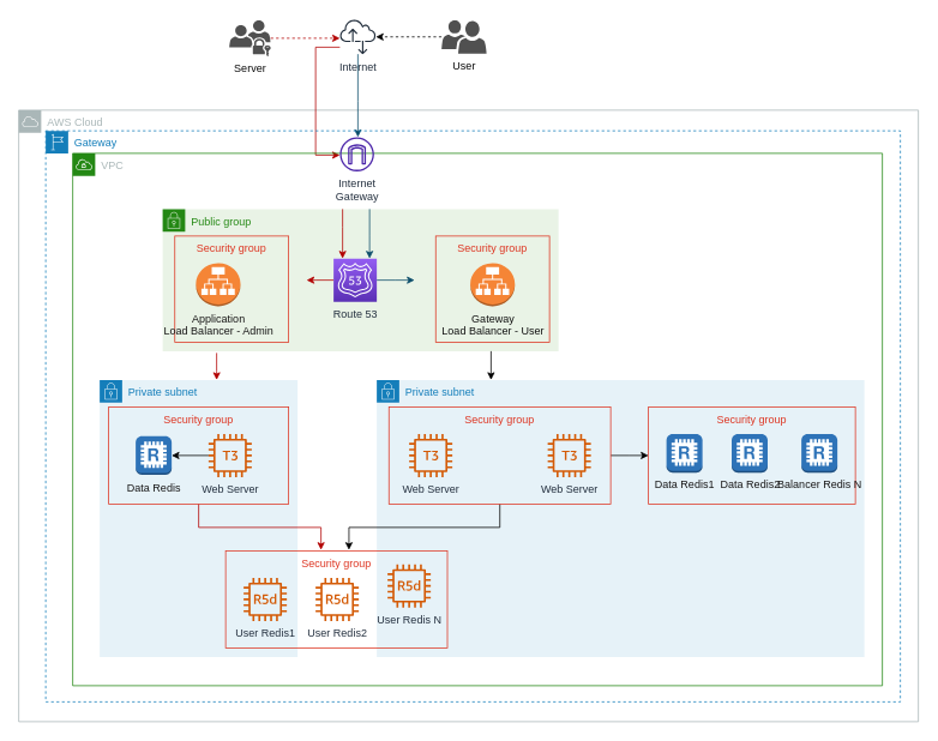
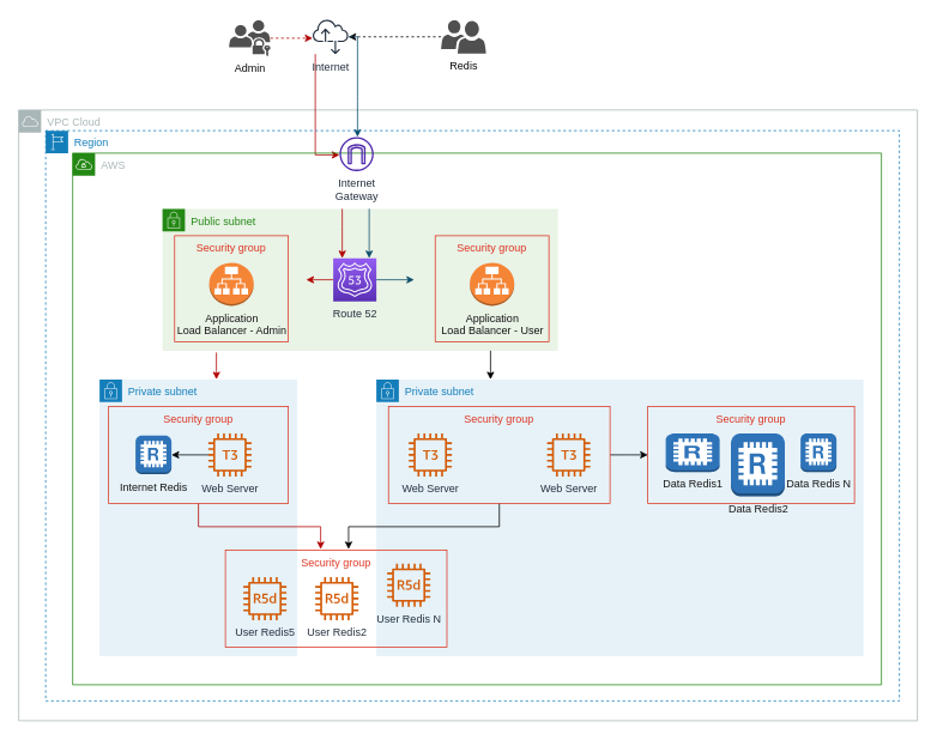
- <mxCell id="9" value="Internet" style="sketch=0;outlineConnect=0;fontColor=#232F3E;gradientColor=none;fillColor=#232F3D;strokeColor=none;dashed=0;verticalLabelPosition=bottom;verticalAlign=top;align=center;html=1;fontSize=12;fontStyle=0;aspect=fixed;pointerEvents=1;shape=mxgraph.aws4.internet_alt2;" parent="1" vertex="1"><mxGeometry x="377" y="20.5" width="40" height="40" as="geometry" /></mxCell>
+ <mxCell id="9" value="Internet" style="sketch=0;outlineConnect=0;fontColor=#232F3E;gradientColor=none;fillColor=#232F3D;strokeColor=none;dashed=0;verticalLabelPosition=bottom;verticalAlign=top;align=center;html=1;fontSize=12;fontStyle=0;aspect=fixed;pointerEvents=1;shape=mxgraph.aws4.internet_alt2;" parent="1" vertex="1"><mxGeometry x="347" y="20.5" width="40" height="40" as="geometry" /></mxCell>
- <mxCell id="4" value="User" style="sketch=0;pointerEvents=1;shadow=0;dashed=0;html=1;strokeColor=none;labelPosition=center;verticalLabelPosition=bottom;verticalAlign=top;align=center;fillColor=#505050;shape=mxgraph.mscae.intune.user_group;fontColor=#080808;" parent="1" vertex="1"><mxGeometry x="490" y="22" width="50" height="37" as="geometry" /></mxCell>
+ <mxCell id="4" value="Redis" style="sketch=0;pointerEvents=1;shadow=0;dashed=0;html=1;strokeColor=none;labelPosition=center;verticalLabelPosition=bottom;verticalAlign=top;align=center;fillColor=#505050;shape=mxgraph.mscae.intune.user_group;fontColor=#080808;" parent="1" vertex="1"><mxGeometry x="490" y="22" width="50" height="37" as="geometry" /></mxCell>
- <mxCell id="6" value="Server" style="sketch=0;pointerEvents=1;shadow=0;dashed=0;html=1;strokeColor=none;fillColor=#505050;labelPosition=center;verticalLabelPosition=bottom;verticalAlign=top;outlineConnect=0;align=center;shape=mxgraph.office.users.universal_security_group;fontColor=#0a0a0a;" parent="1" vertex="1"><mxGeometry x="254" y="22" width="46" height="40" as="geometry" /></mxCell>
+ <mxCell id="6" value="Admin" style="sketch=0;pointerEvents=1;shadow=0;dashed=0;html=1;strokeColor=none;fillColor=#505050;labelPosition=center;verticalLabelPosition=bottom;verticalAlign=top;outlineConnect=0;align=center;shape=mxgraph.office.users.universal_security_group;fontColor=#0a0a0a;" parent="1" vertex="1"><mxGeometry x="254" y="22" width="46" height="40" as="geometry" /></mxCell>
- <mxCell id="2" value="AWS Cloud" style="sketch=0;outlineConnect=0;gradientColor=none;html=1;whiteSpace=wrap;fontSize=12;fontStyle=0;shape=mxgraph.aws4.group;grIcon=mxgraph.aws4.group_aws_cloud;strokeColor=#AAB7B8;fillColor=none;verticalAlign=top;align=left;spacingLeft=30;fontColor=#AAB7B8;dashed=0;" parent="1" vertex="1"><mxGeometry x="20" y="122" width="1000" height="680" as="geometry" /></mxCell>
+ <mxCell id="2" value="VPC Cloud" style="sketch=0;outlineConnect=0;gradientColor=none;html=1;whiteSpace=wrap;fontSize=12;fontStyle=0;shape=mxgraph.aws4.group;grIcon=mxgraph.aws4.group_aws_cloud;strokeColor=#AAB7B8;fillColor=none;verticalAlign=top;align=left;spacingLeft=30;fontColor=#AAB7B8;dashed=0;" parent="1" vertex="1"><mxGeometry x="20" y="122" width="1000" height="680" as="geometry" /></mxCell>
- <mxCell id="33" value="Gateway" style="points=[[0,0],[0.25,0],[0.5,0],[0.75,0],[1,0],[1,0.25],[1,0.5],[1,0.75],[1,1],[0.75,1],[0.5,1],[0.25,1],[0,1],[0,0.75],[0,0.5],[0,0.25]];outlineConnect=0;gradientColor=none;html=1;whiteSpace=wrap;fontSize=12;fontStyle=0;container=0;pointerEvents=0;collapsible=0;recursiveResize=0;shape=mxgraph.aws4.group;grIcon=mxgraph.aws4.group_region;strokeColor=#147EBA;fillColor=none;verticalAlign=top;align=left;spacingLeft=30;fontColor=#147EBA;dashed=1;" parent="10" vertex="1"><mxGeometry x="-30" y="-25" width="950" height="635" as="geometry" /></mxCell>
+ <mxCell id="33" value="Region" style="points=[[0,0],[0.25,0],[0.5,0],[0.75,0],[1,0],[1,0.25],[1,0.5],[1,0.75],[1,1],[0.75,1],[0.5,1],[0.25,1],[0,1],[0,0.75],[0,0.5],[0,0.25]];outlineConnect=0;gradientColor=none;html=1;whiteSpace=wrap;fontSize=12;fontStyle=0;container=0;pointerEvents=0;collapsible=0;recursiveResize=0;shape=mxgraph.aws4.group;grIcon=mxgraph.aws4.group_region;strokeColor=#147EBA;fillColor=none;verticalAlign=top;align=left;spacingLeft=30;fontColor=#147EBA;dashed=1;" parent="10" vertex="1"><mxGeometry x="-30" y="-25" width="950" height="635" as="geometry" /></mxCell>
- <mxCell id="10" value="VPC" style="points=[[0,0],[0.25,0],[0.5,0],[0.75,0],[1,0],[1,0.25],[1,0.5],[1,0.75],[1,1],[0.75,1],[0.5,1],[0.25,1],[0,1],[0,0.75],[0,0.5],[0,0.25]];outlineConnect=0;gradientColor=none;html=1;whiteSpace=wrap;fontSize=12;fontStyle=0;container=1;pointerEvents=0;collapsible=0;recursiveResize=0;shape=mxgraph.aws4.group;grIcon=mxgraph.aws4.group_vpc;strokeColor=#248814;fillColor=none;verticalAlign=top;align=left;spacingLeft=30;fontColor=#AAB7B8;dashed=0;" parent="1" vertex="1"><mxGeometry x="80" y="170" width="900" height="592" as="geometry" /></mxCell>
+ <mxCell id="10" value="AWS" style="points=[[0,0],[0.25,0],[0.5,0],[0.75,0],[1,0],[1,0.25],[1,0.5],[1,0.75],[1,1],[0.75,1],[0.5,1],[0.25,1],[0,1],[0,0.75],[0,0.5],[0,0.25]];outlineConnect=0;gradientColor=none;html=1;whiteSpace=wrap;fontSize=12;fontStyle=0;container=1;pointerEvents=0;collapsible=0;recursiveResize=0;shape=mxgraph.aws4.group;grIcon=mxgraph.aws4.group_vpc;strokeColor=#248814;fillColor=none;verticalAlign=top;align=left;spacingLeft=30;fontColor=#AAB7B8;dashed=0;" parent="1" vertex="1"><mxGeometry x="80" y="170" width="900" height="592" as="geometry" /></mxCell>
- <mxCell id="11" value="Public group" style="points=[[0,0],[0.25,0],[0.5,0],[0.75,0],[1,0],[1,0.25],[1,0.5],[1,0.75],[1,1],[0.75,1],[0.5,1],[0.25,1],[0,1],[0,0.75],[0,0.5],[0,0.25]];outlineConnect=0;gradientColor=none;html=1;whiteSpace=wrap;fontSize=12;fontStyle=0;container=1;pointerEvents=0;collapsible=0;recursiveResize=0;shape=mxgraph.aws4.group;grIcon=mxgraph.aws4.group_security_group;grStroke=0;strokeColor=#248814;fillColor=#E9F3E6;verticalAlign=top;align=left;spacingLeft=30;fontColor=#248814;dashed=0;" parent="10" vertex="1"><mxGeometry x="100" y="62" width="440" height="158" as="geometry" /></mxCell>
+ <mxCell id="11" value="Public subnet" style="points=[[0,0],[0.25,0],[0.5,0],[0.75,0],[1,0],[1,0.25],[1,0.5],[1,0.75],[1,1],[0.75,1],[0.5,1],[0.25,1],[0,1],[0,0.75],[0,0.5],[0,0.25]];outlineConnect=0;gradientColor=none;html=1;whiteSpace=wrap;fontSize=12;fontStyle=0;container=1;pointerEvents=0;collapsible=0;recursiveResize=0;shape=mxgraph.aws4.group;grIcon=mxgraph.aws4.group_security_group;grStroke=0;strokeColor=#248814;fillColor=#E9F3E6;verticalAlign=top;align=left;spacingLeft=30;fontColor=#248814;dashed=0;" parent="10" vertex="1"><mxGeometry x="100" y="62" width="440" height="158" as="geometry" /></mxCell>
- <mxCell id="14" value="&lt;div&gt;Application&lt;/div&gt;&lt;div&gt;Load Balancer - Admin&lt;/div&gt;" style="outlineConnect=0;dashed=0;verticalLabelPosition=bottom;verticalAlign=top;align=center;html=1;shape=mxgraph.aws3.application_load_balancer;fillColor=#F58536;gradientColor=none;strokeColor=#BAC8D3;fontColor=#171616;" parent="10" vertex="1"><mxGeometry x="137" y="122" width="49.5" height="48" as="geometry" /></mxCell>
+ <mxCell id="14" value="&lt;div&gt;Application&lt;/div&gt;&lt;div&gt;Load Balancer - Admin&lt;/div&gt;" style="outlineConnect=0;dashed=0;verticalLabelPosition=bottom;verticalAlign=top;align=center;html=1;shape=mxgraph.aws3.application_load_balancer;fillColor=#F58536;gradientColor=none;strokeColor=#BAC8D3;fontColor=#171616;" parent="10" vertex="1"><mxGeometry x="152" y="122" width="49.5" height="48" as="geometry" /></mxCell>
- <mxCell id="19" value="Route 53" style="sketch=0;points=[[0,0,0],[0.25,0,0],[0.5,0,0],[0.75,0,0],[1,0,0],[0,1,0],[0.25,1,0],[0.5,1,0],[0.75,1,0],[1,1,0],[0,0.25,0],[0,0.5,0],[0,0.75,0],[1,0.25,0],[1,0.5,0],[1,0.75,0]];outlineConnect=0;fontColor=#232F3E;gradientColor=#945DF2;gradientDirection=north;fillColor=#5A30B5;strokeColor=#ffffff;dashed=0;verticalLabelPosition=bottom;verticalAlign=top;align=center;html=1;fontSize=12;fontStyle=0;aspect=fixed;shape=mxgraph.aws4.resourceIcon;resIcon=mxgraph.aws4.route_53;" parent="10" vertex="1"><mxGeometry x="290" y="117" width="48" height="48" as="geometry" /></mxCell>
+ <mxCell id="19" value="Route 52" style="sketch=0;points=[[0,0,0],[0.25,0,0],[0.5,0,0],[0.75,0,0],[1,0,0],[0,1,0],[0.25,1,0],[0.5,1,0],[0.75,1,0],[1,1,0],[0,0.25,0],[0,0.5,0],[0,0.75,0],[1,0.25,0],[1,0.5,0],[1,0.75,0]];outlineConnect=0;fontColor=#232F3E;gradientColor=#945DF2;gradientDirection=north;fillColor=#5A30B5;strokeColor=#ffffff;dashed=0;verticalLabelPosition=bottom;verticalAlign=top;align=center;html=1;fontSize=12;fontStyle=0;aspect=fixed;shape=mxgraph.aws4.resourceIcon;resIcon=mxgraph.aws4.route_53;" parent="10" vertex="1"><mxGeometry x="290" y="117" width="48" height="48" as="geometry" /></mxCell>
- <mxCell id="16" value="&lt;div&gt;Gateway&lt;/div&gt;&lt;div&gt;Load Balancer - User&lt;/div&gt;" style="outlineConnect=0;dashed=0;verticalLabelPosition=bottom;verticalAlign=top;align=center;html=1;shape=mxgraph.aws3.application_load_balancer;fillColor=#F58536;gradientColor=none;strokeColor=#BAC8D3;fontColor=#121212;" parent="10" vertex="1"><mxGeometry x="442" y="122" width="49.5" height="48" as="geometry" /></mxCell>
+ <mxCell id="16" value="&lt;div&gt;Application&lt;/div&gt;&lt;div&gt;Load Balancer - User&lt;/div&gt;" style="outlineConnect=0;dashed=0;verticalLabelPosition=bottom;verticalAlign=top;align=center;html=1;shape=mxgraph.aws3.application_load_balancer;fillColor=#F58536;gradientColor=none;strokeColor=#BAC8D3;fontColor=#121212;" parent="10" vertex="1"><mxGeometry x="442" y="122" width="49.5" height="48" as="geometry" /></mxCell>
- <mxCell id="29" value="Data Redis1" style="outlineConnect=0;dashed=0;verticalLabelPosition=bottom;verticalAlign=top;align=center;html=1;shape=mxgraph.aws3.redis;fillColor=#2E73B8;gradientColor=none;fontColor=#171616;" parent="10" vertex="1"><mxGeometry x="660" y="312" width="40" height="43" as="geometry" /></mxCell>
+ <mxCell id="29" value="Data Redis1" style="outlineConnect=0;dashed=0;verticalLabelPosition=bottom;verticalAlign=top;align=center;html=1;shape=mxgraph.aws3.redis;fillColor=#2E73B8;gradientColor=none;fontColor=#171616;" parent="10" vertex="1"><mxGeometry x="660" y="312" width="60" height="43" as="geometry" /></mxCell>
- <mxCell id="31" value="Data Redis2" style="outlineConnect=0;dashed=0;verticalLabelPosition=bottom;verticalAlign=top;align=center;html=1;shape=mxgraph.aws3.redis;fillColor=#2E73B8;gradientColor=none;fontColor=#171616;" parent="10" vertex="1"><mxGeometry x="732.5" y="312" width="40" height="43" as="geometry" /></mxCell>
+ <mxCell id="31" value="Data Redis2" style="outlineConnect=0;dashed=0;verticalLabelPosition=bottom;verticalAlign=top;align=center;html=1;shape=mxgraph.aws3.redis;fillColor=#2E73B8;gradientColor=none;fontColor=#171616;" parent="10" vertex="1"><mxGeometry x="732.5" y="312" width="60" height="70" as="geometry" /></mxCell>
- <mxCell id="30" value="Balancer Redis N" style="outlineConnect=0;dashed=0;verticalLabelPosition=bottom;verticalAlign=top;align=center;html=1;shape=mxgraph.aws3.redis;fillColor=#2E73B8;gradientColor=none;fontColor=#171616;" parent="10" vertex="1"><mxGeometry x="810" y="312" width="40" height="43" as="geometry" /></mxCell>
+ <mxCell id="30" value="Data Redis N" style="outlineConnect=0;dashed=0;verticalLabelPosition=bottom;verticalAlign=top;align=center;html=1;shape=mxgraph.aws3.redis;fillColor=#2E73B8;gradientColor=none;fontColor=#171616;" parent="10" vertex="1"><mxGeometry x="810" y="312" width="40" height="43" as="geometry" /></mxCell>
- <mxCell id="41" value="Data Redis" style="outlineConnect=0;dashed=0;verticalLabelPosition=bottom;verticalAlign=top;align=center;html=1;shape=mxgraph.aws3.redis;fillColor=#2E73B8;gradientColor=none;fontColor=#171616;" parent="1" vertex="1"><mxGeometry x="150" y="484.5" width="40" height="43" as="geometry" /></mxCell>
+ <mxCell id="41" value="Internet Redis" style="outlineConnect=0;dashed=0;verticalLabelPosition=bottom;verticalAlign=top;align=center;html=1;shape=mxgraph.aws3.redis;fillColor=#2E73B8;gradientColor=none;fontColor=#171616;" parent="1" vertex="1"><mxGeometry x="150" y="484.5" width="40" height="43" as="geometry" /></mxCell>
- <mxCell id="42" value="User Redis1" style="sketch=0;outlineConnect=0;fontColor=#232F3E;gradientColor=none;fillColor=#D45B07;strokeColor=none;dashed=0;verticalLabelPosition=bottom;verticalAlign=top;align=center;html=1;fontSize=12;fontStyle=0;aspect=fixed;pointerEvents=1;shape=mxgraph.aws4.r5d_instance;" parent="1" vertex="1"><mxGeometry x="270" y="642" width="48" height="48" as="geometry" /></mxCell>
+ <mxCell id="42" value="User Redis5" style="sketch=0;outlineConnect=0;fontColor=#232F3E;gradientColor=none;fillColor=#D45B07;strokeColor=none;dashed=0;verticalLabelPosition=bottom;verticalAlign=top;align=center;html=1;fontSize=12;fontStyle=0;aspect=fixed;pointerEvents=1;shape=mxgraph.aws4.r5d_instance;" parent="1" vertex="1"><mxGeometry x="270" y="642" width="48" height="48" as="geometry" /></mxCell>
